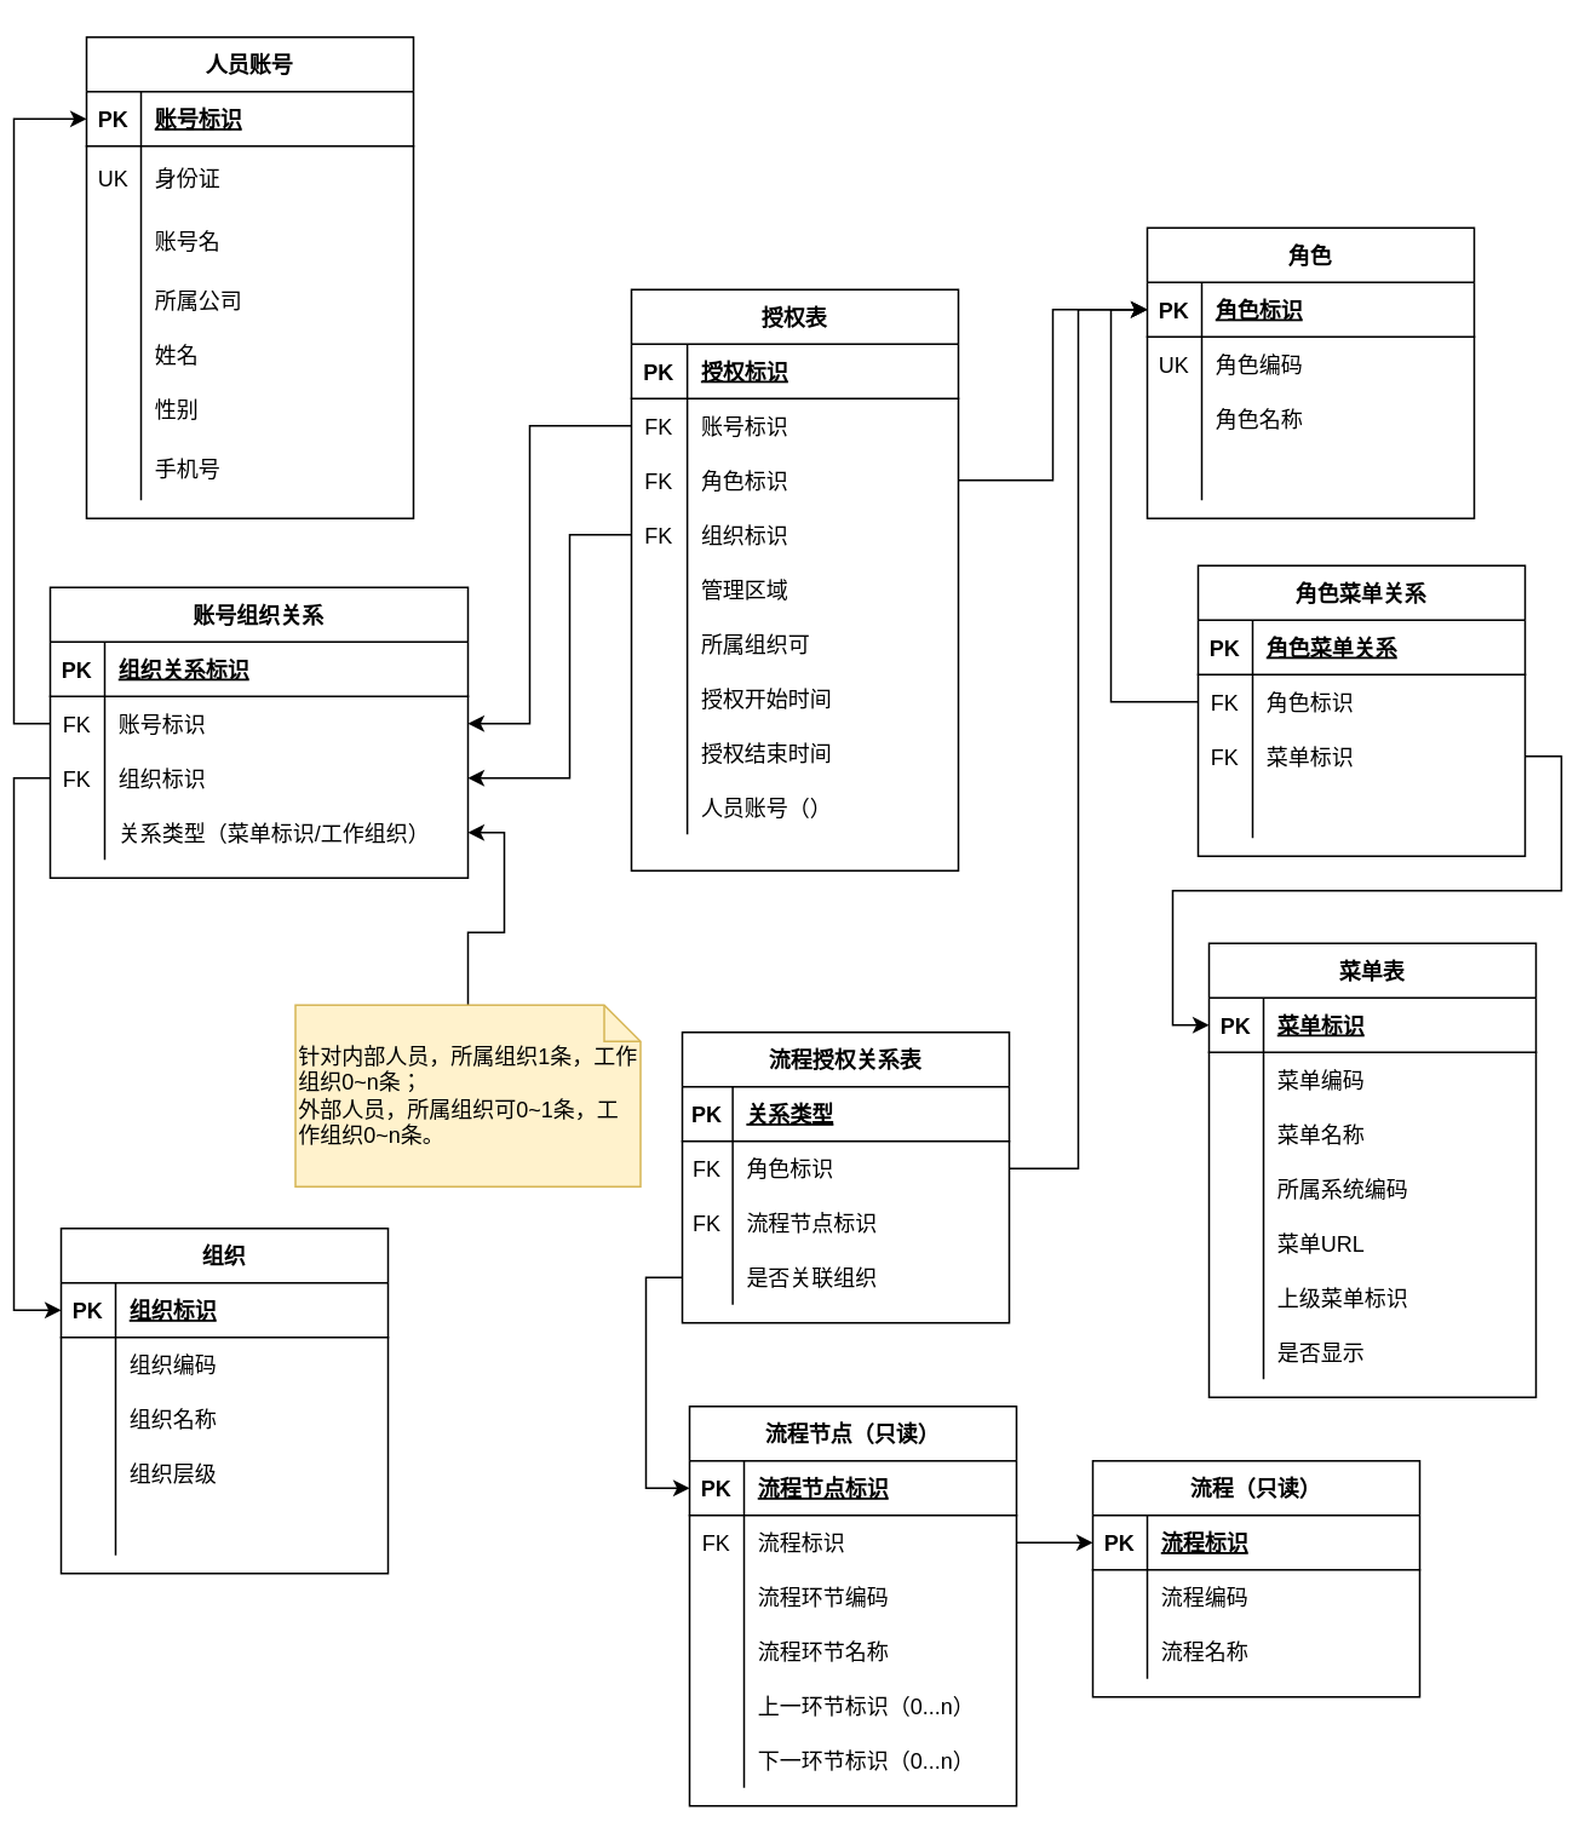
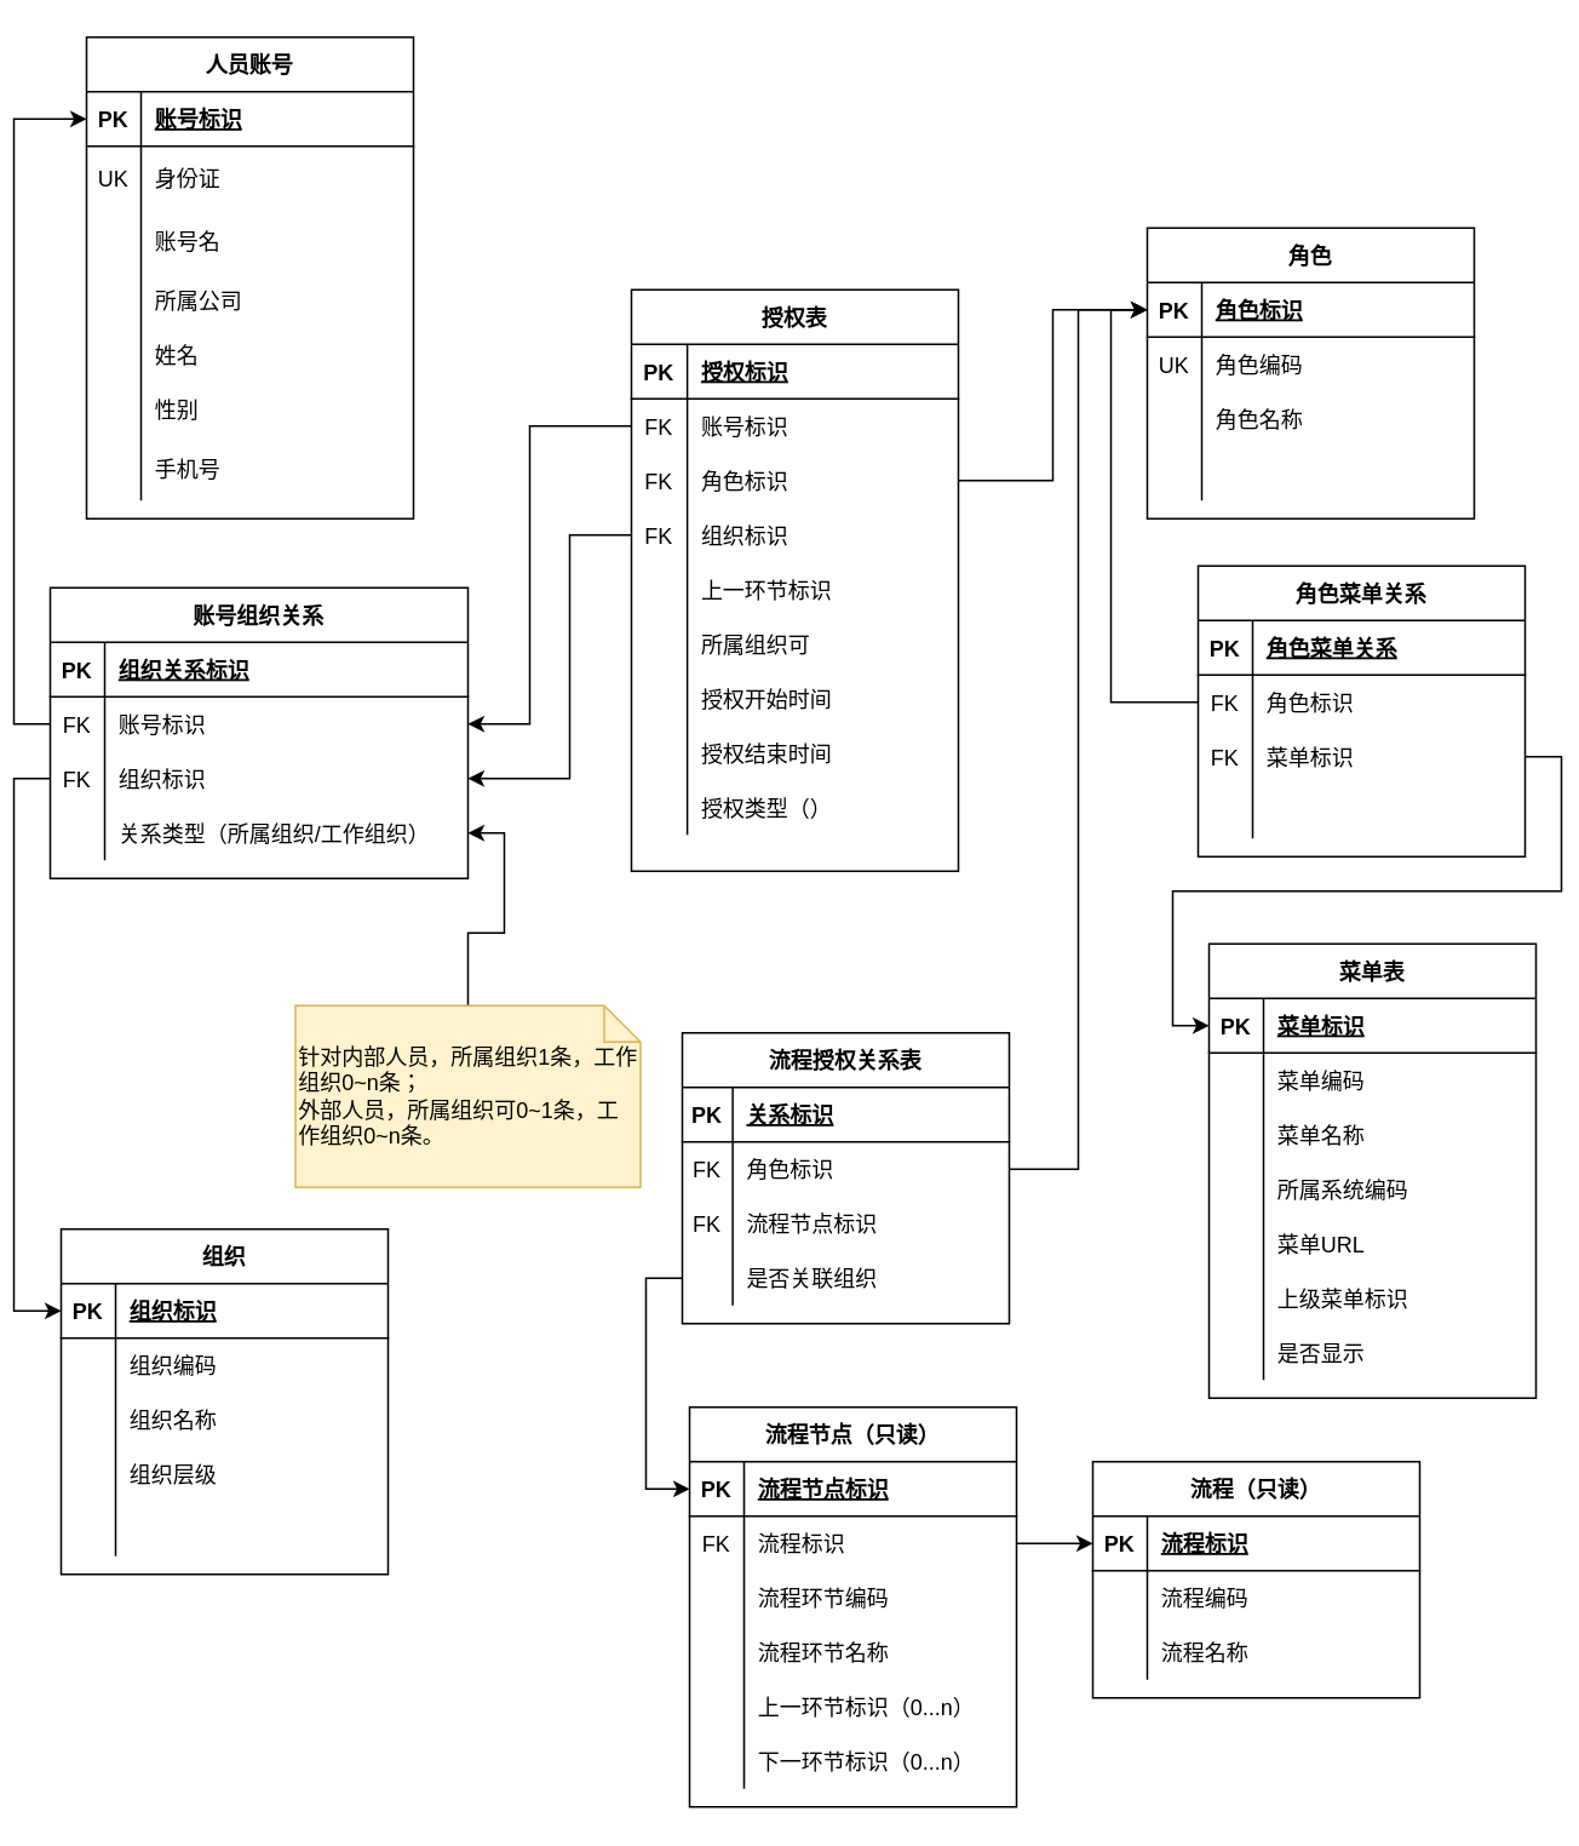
- <mxCell id="52" value="管理区域" style="shape=partialRectangle;connectable=0;fillColor=none;top=0;left=0;bottom=0;right=0;align=left;spacingLeft=6;overflow=hidden;" parent="50" vertex="1"><mxGeometry x="30.75" width="149.25" height="30" as="geometry"><mxRectangle width="149.25" height="30" as="alternateBounds" /></mxGeometry></mxCell>
+ <mxCell id="52" value="上一环节标识" style="shape=partialRectangle;connectable=0;fillColor=none;top=0;left=0;bottom=0;right=0;align=left;spacingLeft=6;overflow=hidden;" parent="50" vertex="1"><mxGeometry x="30.75" width="149.25" height="30" as="geometry"><mxRectangle width="149.25" height="30" as="alternateBounds" /></mxGeometry></mxCell>
- <mxCell id="64" value="人员账号（）" style="shape=partialRectangle;connectable=0;fillColor=none;top=0;left=0;bottom=0;right=0;align=left;spacingLeft=6;overflow=hidden;" parent="62" vertex="1"><mxGeometry x="30.75" width="149.25" height="30" as="geometry"><mxRectangle width="149.25" height="30" as="alternateBounds" /></mxGeometry></mxCell>
+ <mxCell id="64" value="授权类型（）" style="shape=partialRectangle;connectable=0;fillColor=none;top=0;left=0;bottom=0;right=0;align=left;spacingLeft=6;overflow=hidden;" parent="62" vertex="1"><mxGeometry x="30.75" width="149.25" height="30" as="geometry"><mxRectangle width="149.25" height="30" as="alternateBounds" /></mxGeometry></mxCell>
- <mxCell id="165" value="关系类型（菜单标识/工作组织）" style="shape=partialRectangle;connectable=0;fillColor=none;top=0;left=0;bottom=0;right=0;align=left;spacingLeft=6;overflow=hidden;" parent="163" vertex="1"><mxGeometry x="30" width="200" height="30" as="geometry"><mxRectangle width="200" height="30" as="alternateBounds" /></mxGeometry></mxCell>
+ <mxCell id="165" value="关系类型（所属组织/工作组织）" style="shape=partialRectangle;connectable=0;fillColor=none;top=0;left=0;bottom=0;right=0;align=left;spacingLeft=6;overflow=hidden;" parent="163" vertex="1"><mxGeometry x="30" width="200" height="30" as="geometry"><mxRectangle width="200" height="30" as="alternateBounds" /></mxGeometry></mxCell>
- <mxCell id="125" value="关系类型" style="shape=partialRectangle;connectable=0;fillColor=none;top=0;left=0;bottom=0;right=0;align=left;spacingLeft=6;fontStyle=5;overflow=hidden;" parent="123" vertex="1"><mxGeometry x="27.75" width="152.25" height="30" as="geometry"><mxRectangle width="152.25" height="30" as="alternateBounds" /></mxGeometry></mxCell>
+ <mxCell id="125" value="关系标识" style="shape=partialRectangle;connectable=0;fillColor=none;top=0;left=0;bottom=0;right=0;align=left;spacingLeft=6;fontStyle=5;overflow=hidden;" parent="123" vertex="1"><mxGeometry x="27.75" width="152.25" height="30" as="geometry"><mxRectangle width="152.25" height="30" as="alternateBounds" /></mxGeometry></mxCell>
